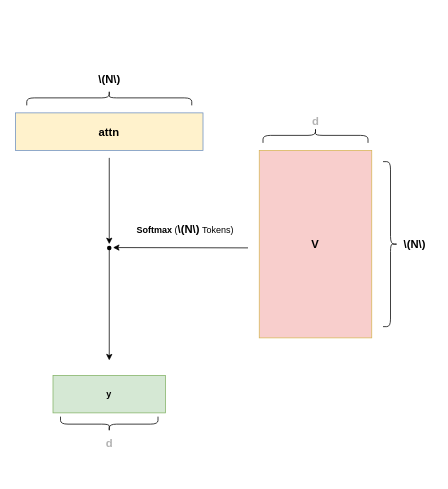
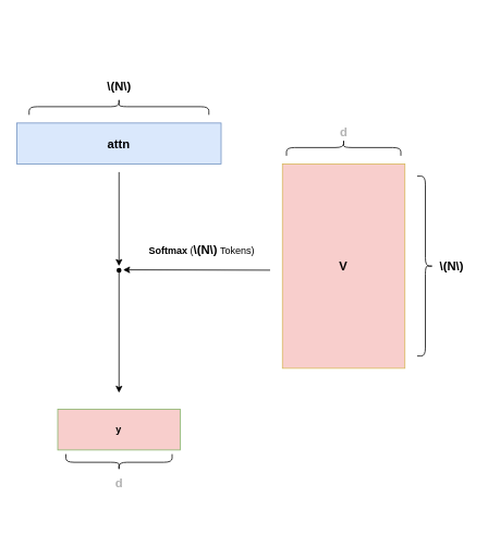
- <mxCell id="2" value="&lt;b&gt;&lt;font style=&quot;font-size: 15px;&quot;&gt;attn&lt;/font&gt;&lt;/b&gt;" style="rounded=0;whiteSpace=wrap;html=1;fillColor=#fff2cc;strokeColor=#6c8ebf;" vertex="1" parent="1"><mxGeometry x="20" y="150" width="250" height="50" as="geometry" /></mxCell>
+ <mxCell id="2" value="&lt;b&gt;&lt;font style=&quot;font-size: 15px;&quot;&gt;attn&lt;/font&gt;&lt;/b&gt;" style="rounded=0;whiteSpace=wrap;html=1;fillColor=#dae8fc;strokeColor=#6c8ebf;" vertex="1" parent="1"><mxGeometry x="20" y="150" width="250" height="50" as="geometry" /></mxCell>
- <mxCell id="15" value="&lt;b&gt;y&lt;/b&gt;" style="rounded=0;whiteSpace=wrap;html=1;align=center;verticalAlign=middle;fontFamily=Helvetica;fontSize=12;fillColor=#d5e8d4;strokeColor=#82b366;" vertex="1" parent="1"><mxGeometry x="70" y="500" width="150" height="50" as="geometry" /></mxCell>
+ <mxCell id="15" value="&lt;b&gt;y&lt;/b&gt;" style="rounded=0;whiteSpace=wrap;html=1;align=center;verticalAlign=middle;fontFamily=Helvetica;fontSize=12;fillColor=#f8cecc;strokeColor=#82b366;" vertex="1" parent="1"><mxGeometry x="70" y="500" width="150" height="50" as="geometry" /></mxCell>
